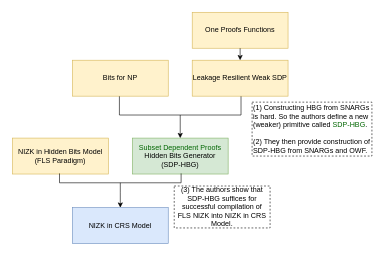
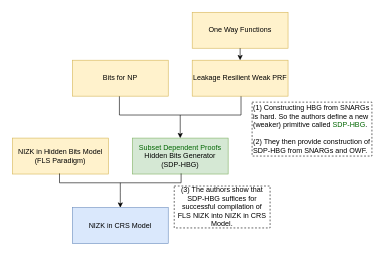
- <mxCell id="6" value="One Proofs Functions" style="rounded=0;whiteSpace=wrap;html=1;fillColor=#fff2cc;strokeColor=#d6b656;" vertex="1" parent="1"><mxGeometry x="320" y="20" width="160" height="60" as="geometry" /></mxCell>
+ <mxCell id="6" value="One Way Functions" style="rounded=0;whiteSpace=wrap;html=1;fillColor=#fff2cc;strokeColor=#d6b656;" vertex="1" parent="1"><mxGeometry x="320" y="20" width="160" height="60" as="geometry" /></mxCell>
- <mxCell id="7" value="Leakage Resilient Weak SDP" style="rounded=0;whiteSpace=wrap;html=1;fillColor=#fff2cc;strokeColor=#d6b656;" vertex="1" parent="1"><mxGeometry x="320" y="100" width="160" height="60" as="geometry" /></mxCell>
+ <mxCell id="7" value="Leakage Resilient Weak PRF" style="rounded=0;whiteSpace=wrap;html=1;fillColor=#fff2cc;strokeColor=#d6b656;" vertex="1" parent="1"><mxGeometry x="320" y="100" width="160" height="60" as="geometry" /></mxCell>
